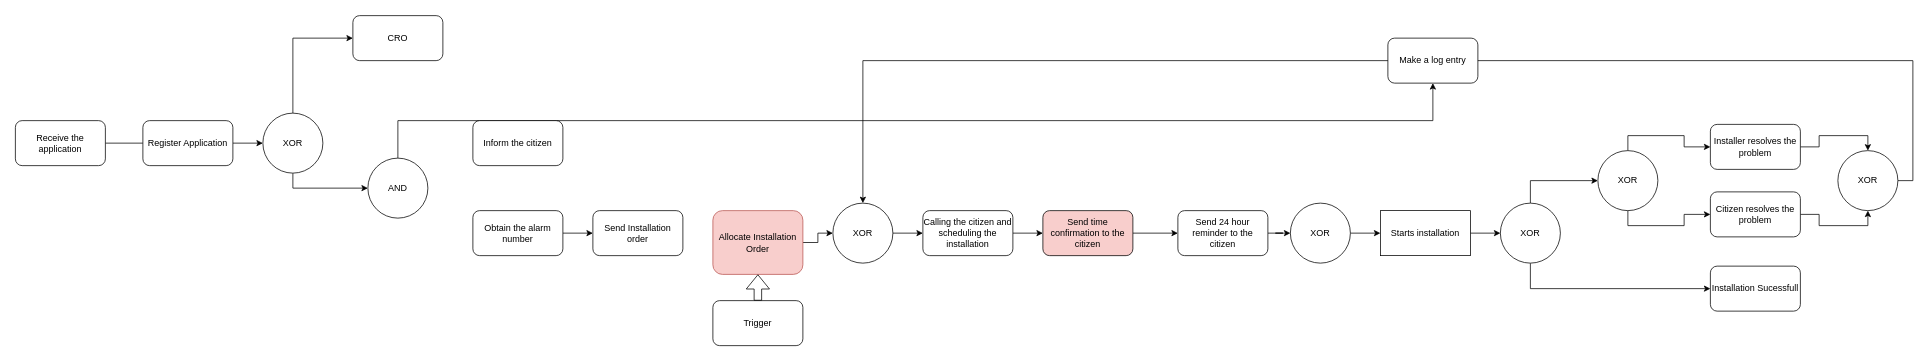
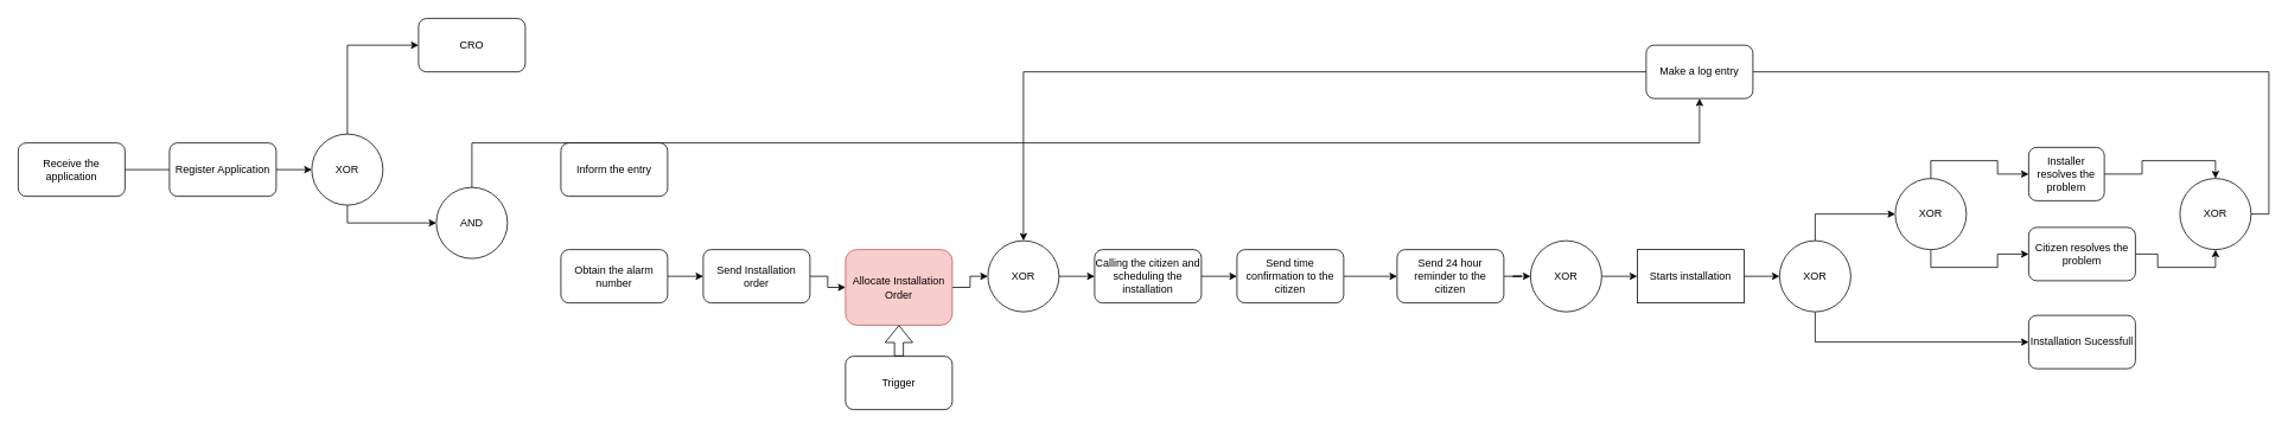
- <mxCell id="14" value="Inform the citizen" style="rounded=1;whiteSpace=wrap;html=1;" vertex="1" parent="1"><mxGeometry x="630" y="160" width="120" height="60" as="geometry" /></mxCell>
+ <mxCell id="14" value="Inform the entry" style="rounded=1;whiteSpace=wrap;html=1;" vertex="1" parent="1"><mxGeometry x="630" y="160" width="120" height="60" as="geometry" /></mxCell>
- <mxCell id="36" value="Installer resolves the problem" style="rounded=1;whiteSpace=wrap;html=1;" vertex="1" parent="1"><mxGeometry x="2280" y="165" width="120" height="60" as="geometry" /></mxCell>
+ <mxCell id="36" value="Installer resolves the problem" style="rounded=1;whiteSpace=wrap;html=1;" vertex="1" parent="1"><mxGeometry x="2280" y="165" width="85" height="60" as="geometry" /></mxCell>
- <mxCell id="24" value="Send time confirmation to the citizen" style="rounded=1;whiteSpace=wrap;html=1;fillColor=#f8cecc;" vertex="1" parent="1"><mxGeometry x="1390" y="280" width="120" height="60" as="geometry" /></mxCell>
+ <mxCell id="24" value="Send time confirmation to the citizen" style="rounded=1;whiteSpace=wrap;html=1;" vertex="1" parent="1"><mxGeometry x="1390" y="280" width="120" height="60" as="geometry" /></mxCell>
+ <mxCell id="15" style="edgeStyle=orthogonalEdgeStyle;rounded=0;orthogonalLoop=1;jettySize=auto;html=1;exitX=1;exitY=0.5;exitDx=0;exitDy=0;entryX=0;entryY=0.5;entryDx=0;entryDy=0;" edge="1" parent="1" source="16" target="18"><mxGeometry relative="1" as="geometry" /></mxCell>
